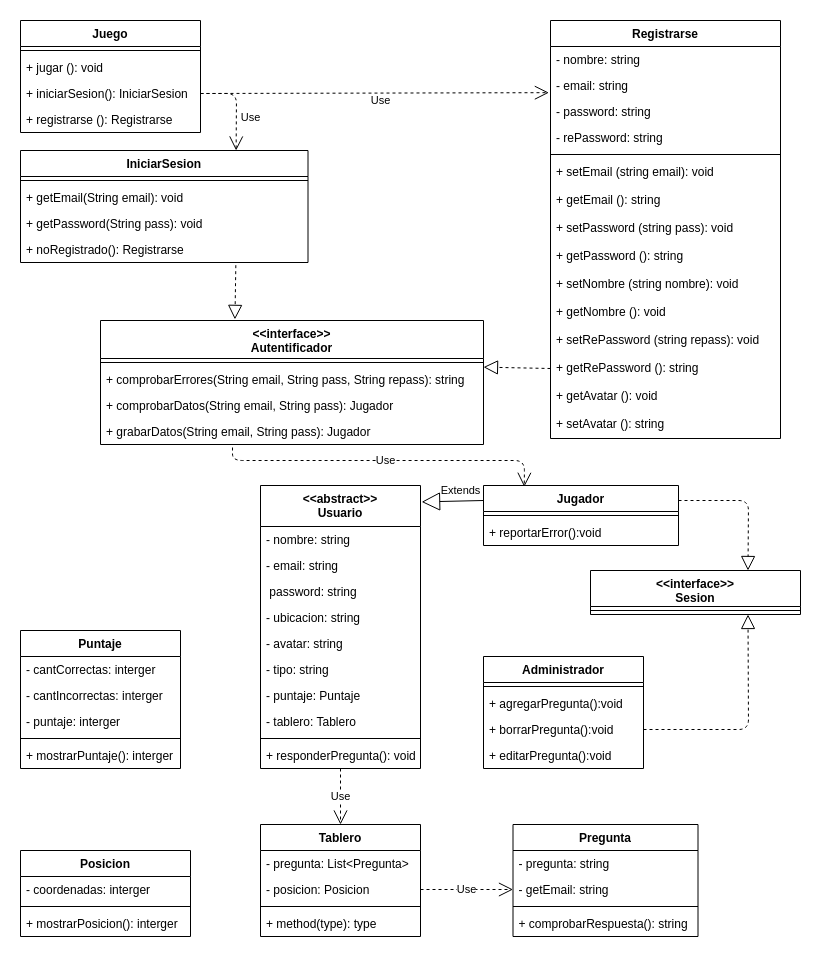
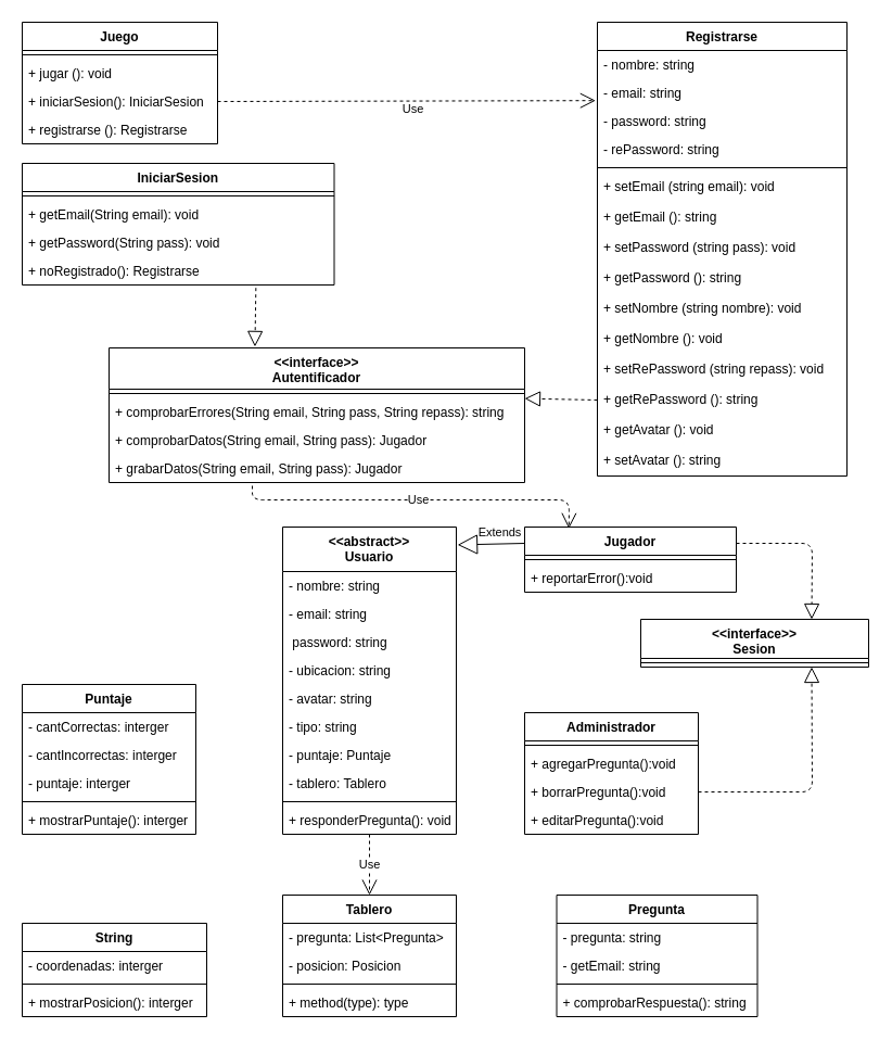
- <mxCell id="77" value="Use" style="endArrow=open;endSize=12;dashed=1;html=1;exitX=1;exitY=0.5;exitDx=0;exitDy=0;entryX=0.75;entryY=0;entryDx=0;entryDy=0;" edge="1" parent="1" source="5" target="38"><mxGeometry x="0.3" y="14" width="160" relative="1" as="geometry"><mxPoint x="260" y="140" as="sourcePoint" /><mxPoint x="420" y="140" as="targetPoint" /><Array as="points"><mxPoint x="236" y="93" /></Array><mxPoint as="offset" /></mxGeometry></mxCell>
- <mxCell id="54" value="Posicion" style="swimlane;fontStyle=1;align=center;verticalAlign=top;childLayout=stackLayout;horizontal=1;startSize=26;horizontalStack=0;resizeParent=1;resizeParentMax=0;resizeLast=0;collapsible=1;marginBottom=0;" vertex="1" parent="1"><mxGeometry x="20" y="850" width="170" height="86" as="geometry" /></mxCell>
+ <mxCell id="54" value="String" style="swimlane;fontStyle=1;align=center;verticalAlign=top;childLayout=stackLayout;horizontal=1;startSize=26;horizontalStack=0;resizeParent=1;resizeParentMax=0;resizeLast=0;collapsible=1;marginBottom=0;" vertex="1" parent="1"><mxGeometry x="20" y="850" width="170" height="86" as="geometry" /></mxCell>
- <mxCell id="75" value="Use" style="endArrow=open;endSize=12;dashed=1;html=1;exitX=1;exitY=0.5;exitDx=0;exitDy=0;entryX=0;entryY=0.5;entryDx=0;entryDy=0;" edge="1" parent="1" source="66" target="71"><mxGeometry width="160" relative="1" as="geometry"><mxPoint x="480" y="850" as="sourcePoint" /><mxPoint x="640" y="850" as="targetPoint" /></mxGeometry></mxCell>
